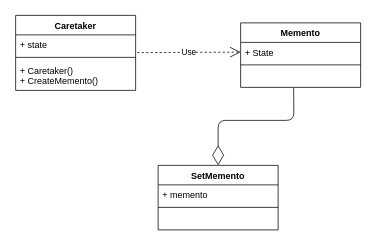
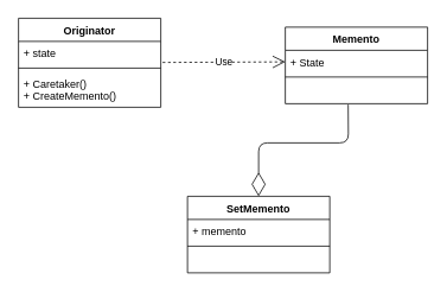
- <mxCell id="2" value="Caretaker" style="swimlane;fontStyle=1;align=center;verticalAlign=top;childLayout=stackLayout;horizontal=1;startSize=26;horizontalStack=0;resizeParent=1;resizeParentMax=0;resizeLast=0;collapsible=1;marginBottom=0;" vertex="1" parent="1"><mxGeometry x="20" y="20" width="160" height="100" as="geometry" /></mxCell>
+ <mxCell id="2" value="Originator" style="swimlane;fontStyle=1;align=center;verticalAlign=top;childLayout=stackLayout;horizontal=1;startSize=26;horizontalStack=0;resizeParent=1;resizeParentMax=0;resizeLast=0;collapsible=1;marginBottom=0;" vertex="1" parent="1"><mxGeometry x="20" y="20" width="160" height="100" as="geometry" /></mxCell>
